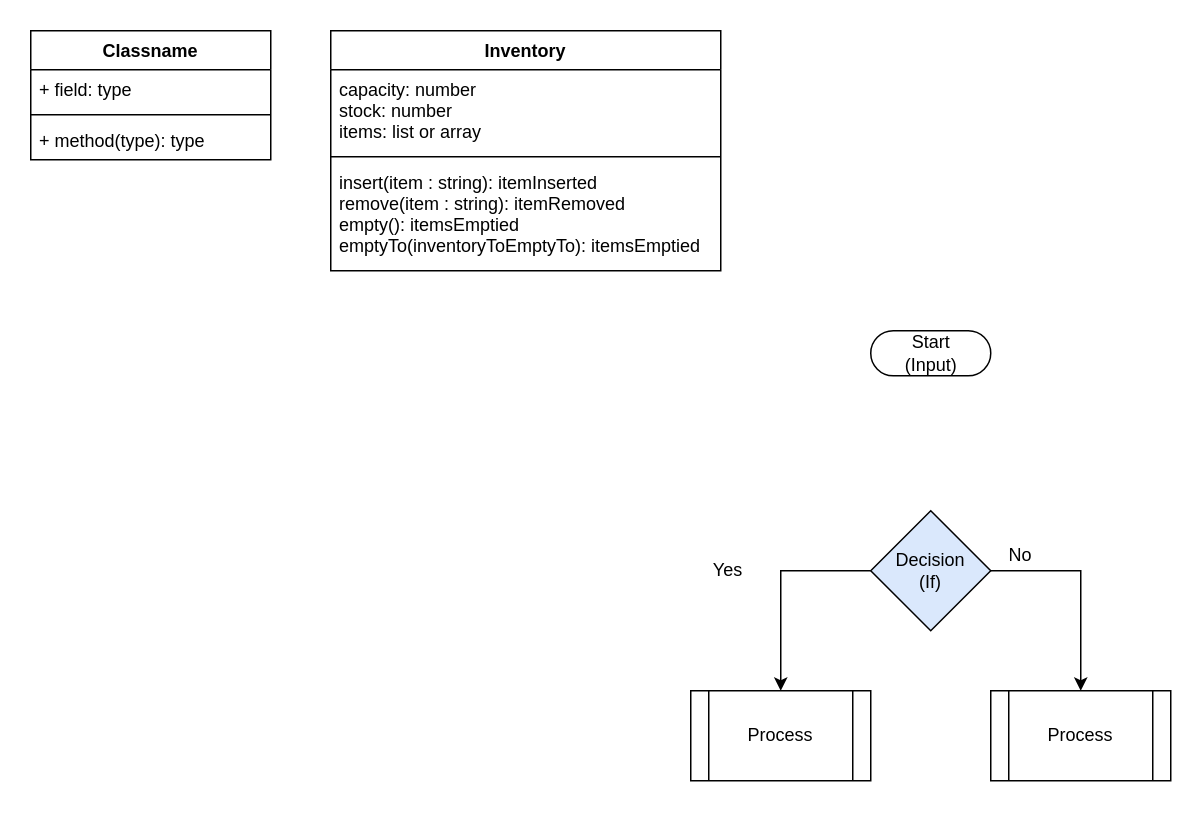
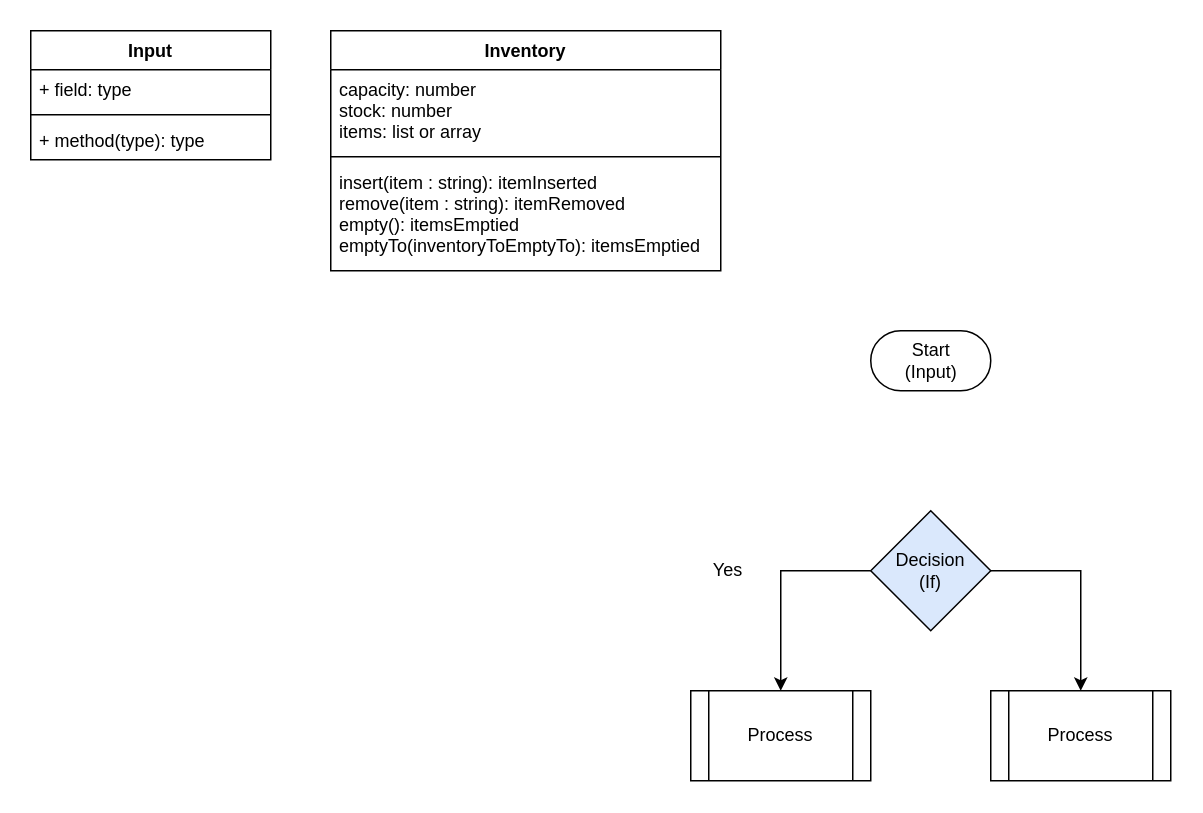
- <mxCell id="2" value="Classname" style="swimlane;fontStyle=1;align=center;verticalAlign=top;childLayout=stackLayout;horizontal=1;startSize=26;horizontalStack=0;resizeParent=1;resizeParentMax=0;resizeLast=0;collapsible=1;marginBottom=0;" parent="1" vertex="1"><mxGeometry x="20" y="20" width="160" height="86" as="geometry" /></mxCell>
+ <mxCell id="2" value="Input" style="swimlane;fontStyle=1;align=center;verticalAlign=top;childLayout=stackLayout;horizontal=1;startSize=26;horizontalStack=0;resizeParent=1;resizeParentMax=0;resizeLast=0;collapsible=1;marginBottom=0;" parent="1" vertex="1"><mxGeometry x="20" y="20" width="160" height="86" as="geometry" /></mxCell>
- <mxCell id="10" value="Start&lt;br&gt;(Input)" style="html=1;dashed=0;whitespace=wrap;shape=mxgraph.dfd.start" parent="1" vertex="1"><mxGeometry x="580" y="220" width="80" height="30" as="geometry" /></mxCell>
+ <mxCell id="10" value="Start&lt;br&gt;(Input)" style="html=1;dashed=0;whitespace=wrap;shape=mxgraph.dfd.start" parent="1" vertex="1"><mxGeometry x="580" y="220" width="80" height="40" as="geometry" /></mxCell>
- <mxCell id="17" value="No" style="text;html=1;strokeColor=none;fillColor=none;align=center;verticalAlign=middle;whiteSpace=wrap;rounded=0;" parent="1" vertex="1"><mxGeometry x="660" y="360" width="40" height="20" as="geometry" /></mxCell>
